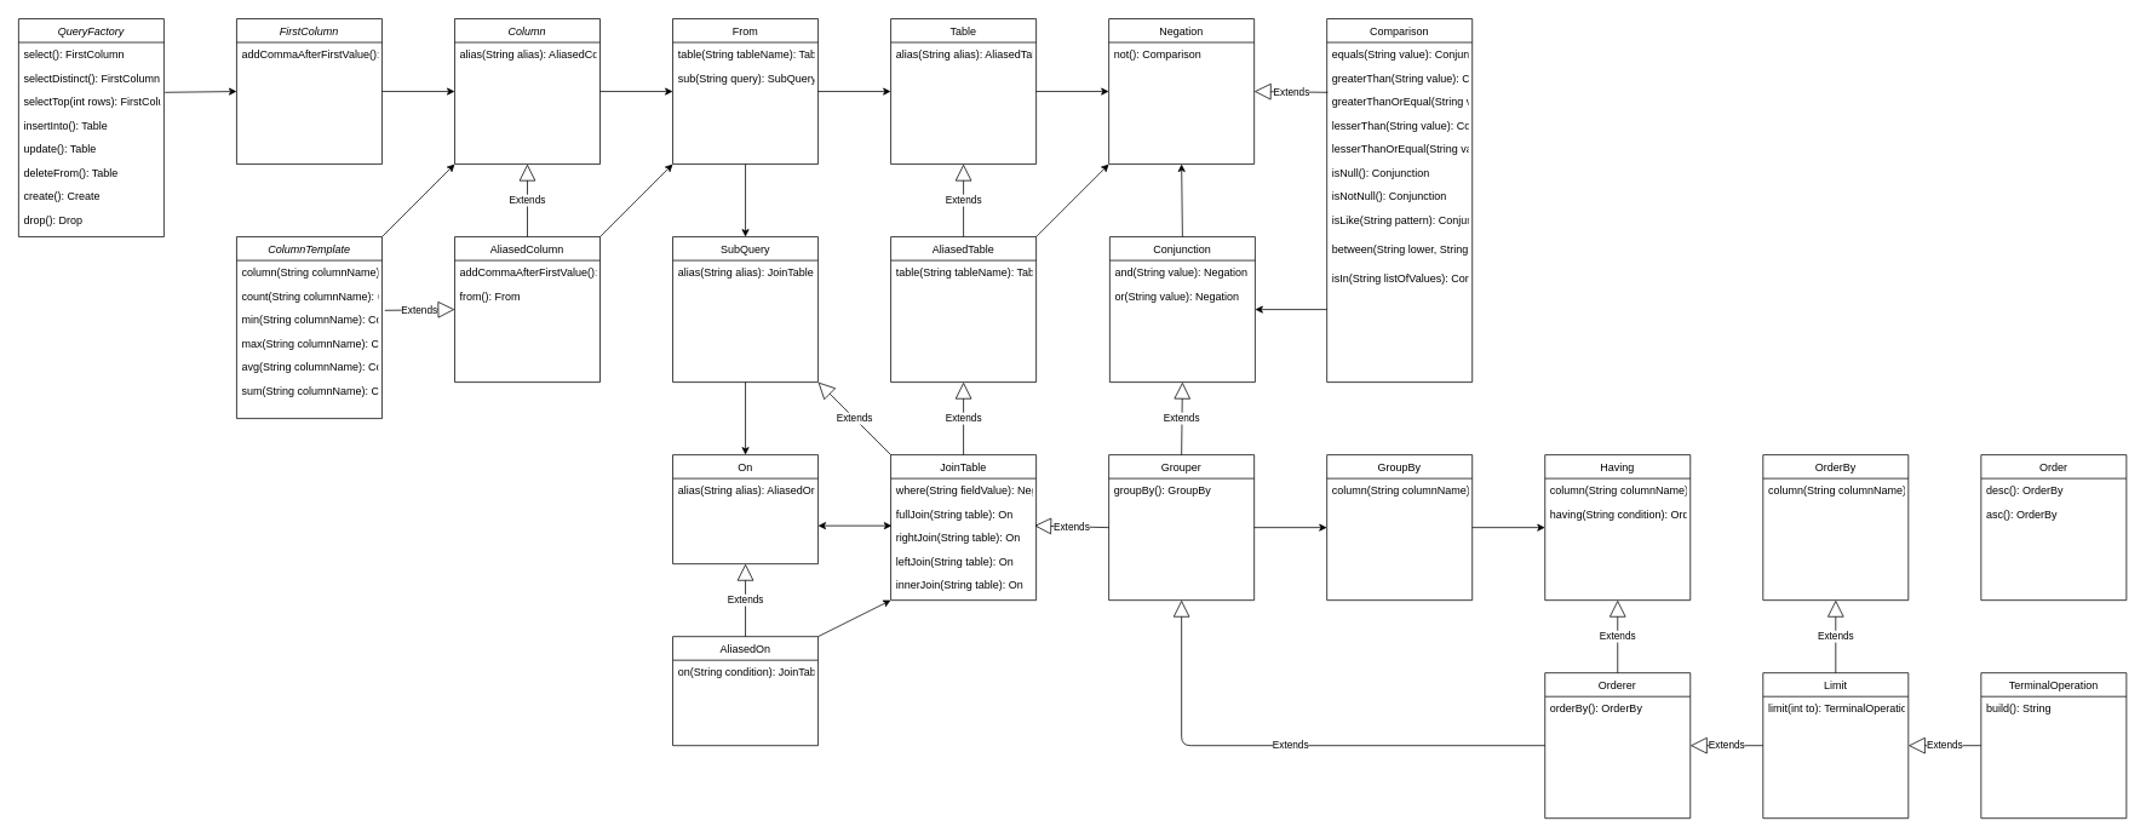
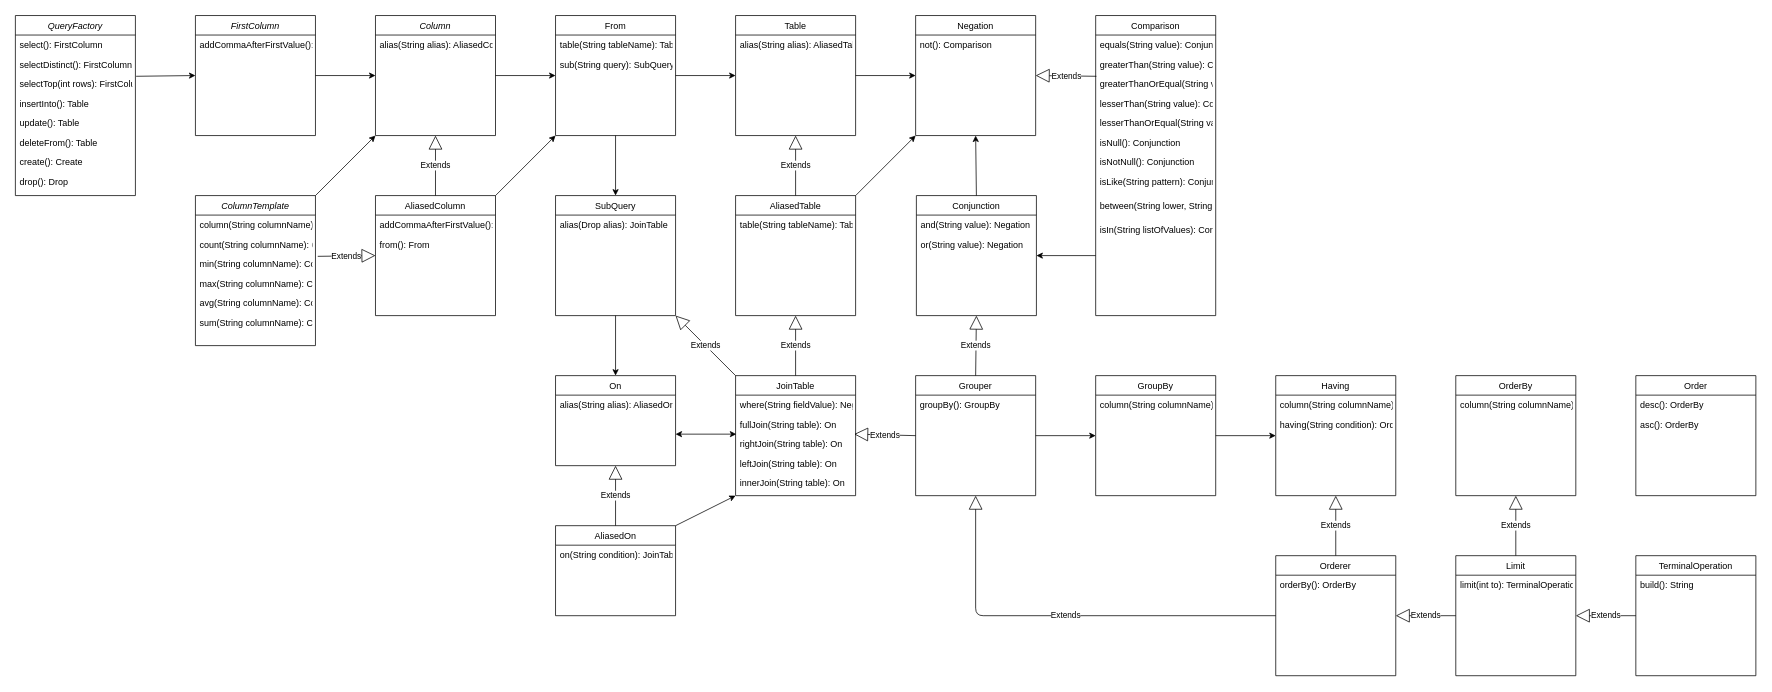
- <mxCell id="104" value="alias(String alias): JoinTable" style="text;align=left;verticalAlign=top;spacingLeft=4;spacingRight=4;overflow=hidden;rotatable=0;points=[[0,0.5],[1,0.5]];portConstraint=eastwest;" vertex="1" parent="103"><mxGeometry y="26" width="160" height="26" as="geometry" /></mxCell>
+ <mxCell id="104" value="alias(Drop alias): JoinTable" style="text;align=left;verticalAlign=top;spacingLeft=4;spacingRight=4;overflow=hidden;rotatable=0;points=[[0,0.5],[1,0.5]];portConstraint=eastwest;" vertex="1" parent="103"><mxGeometry y="26" width="160" height="26" as="geometry" /></mxCell>
